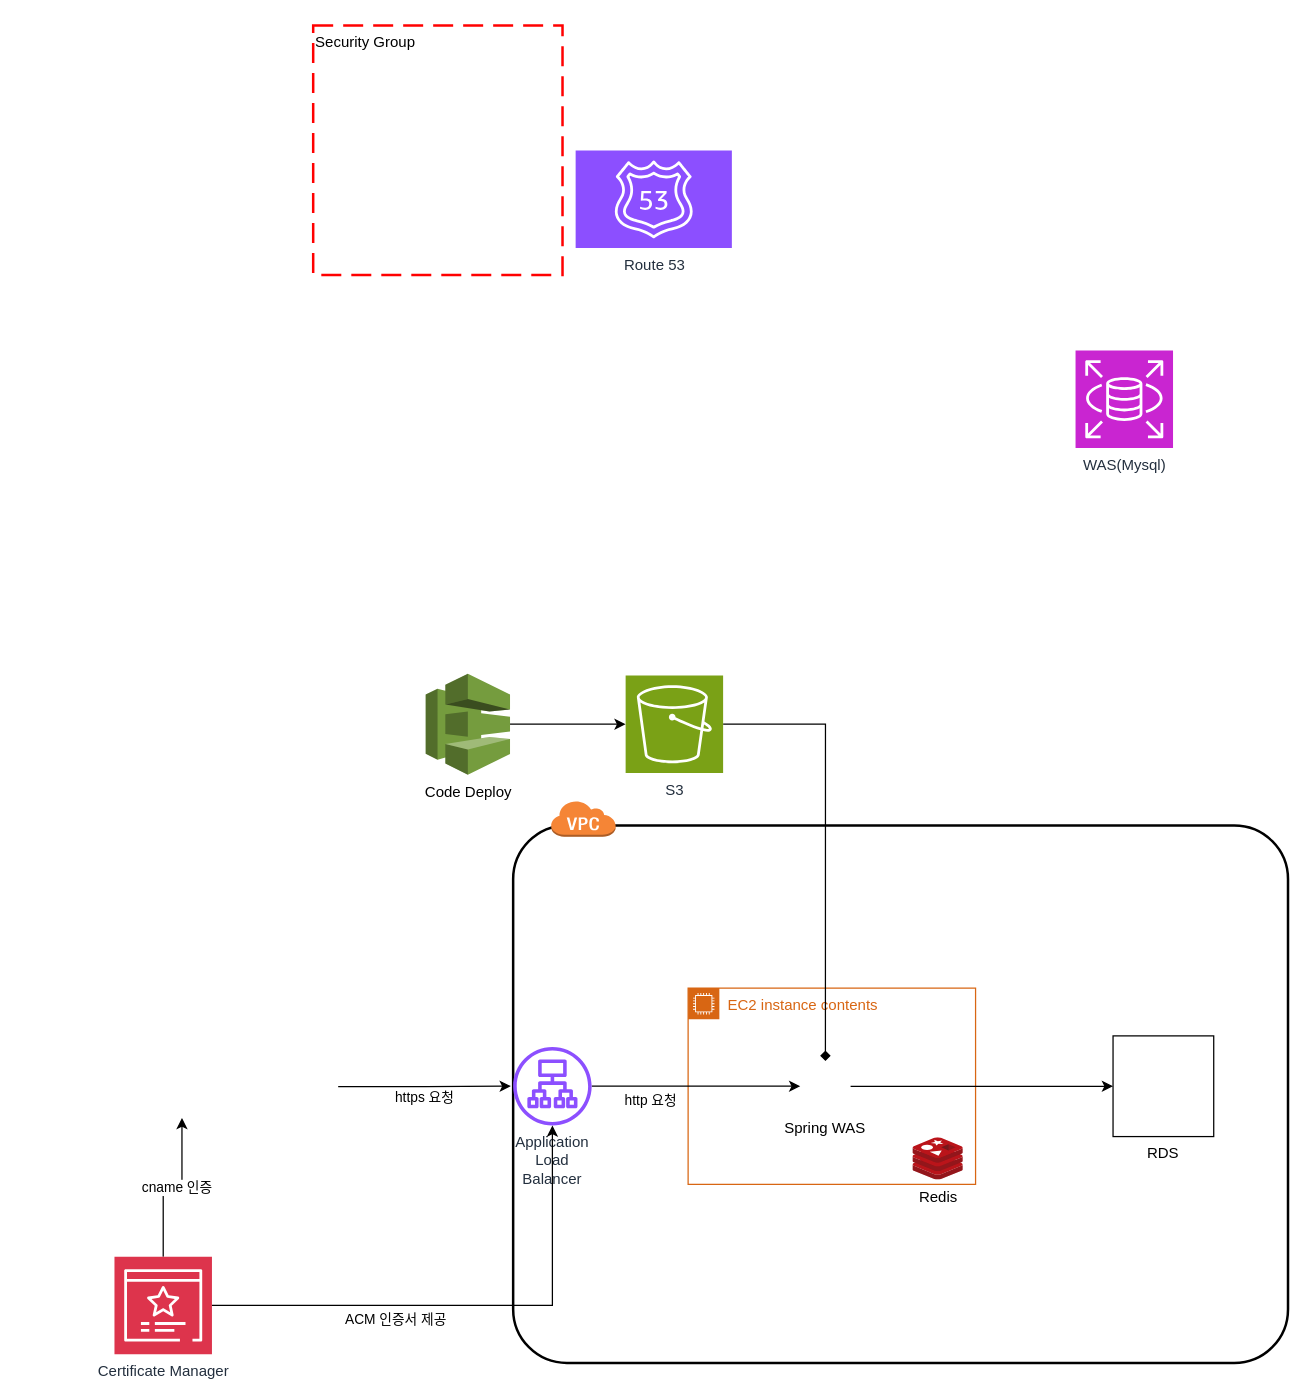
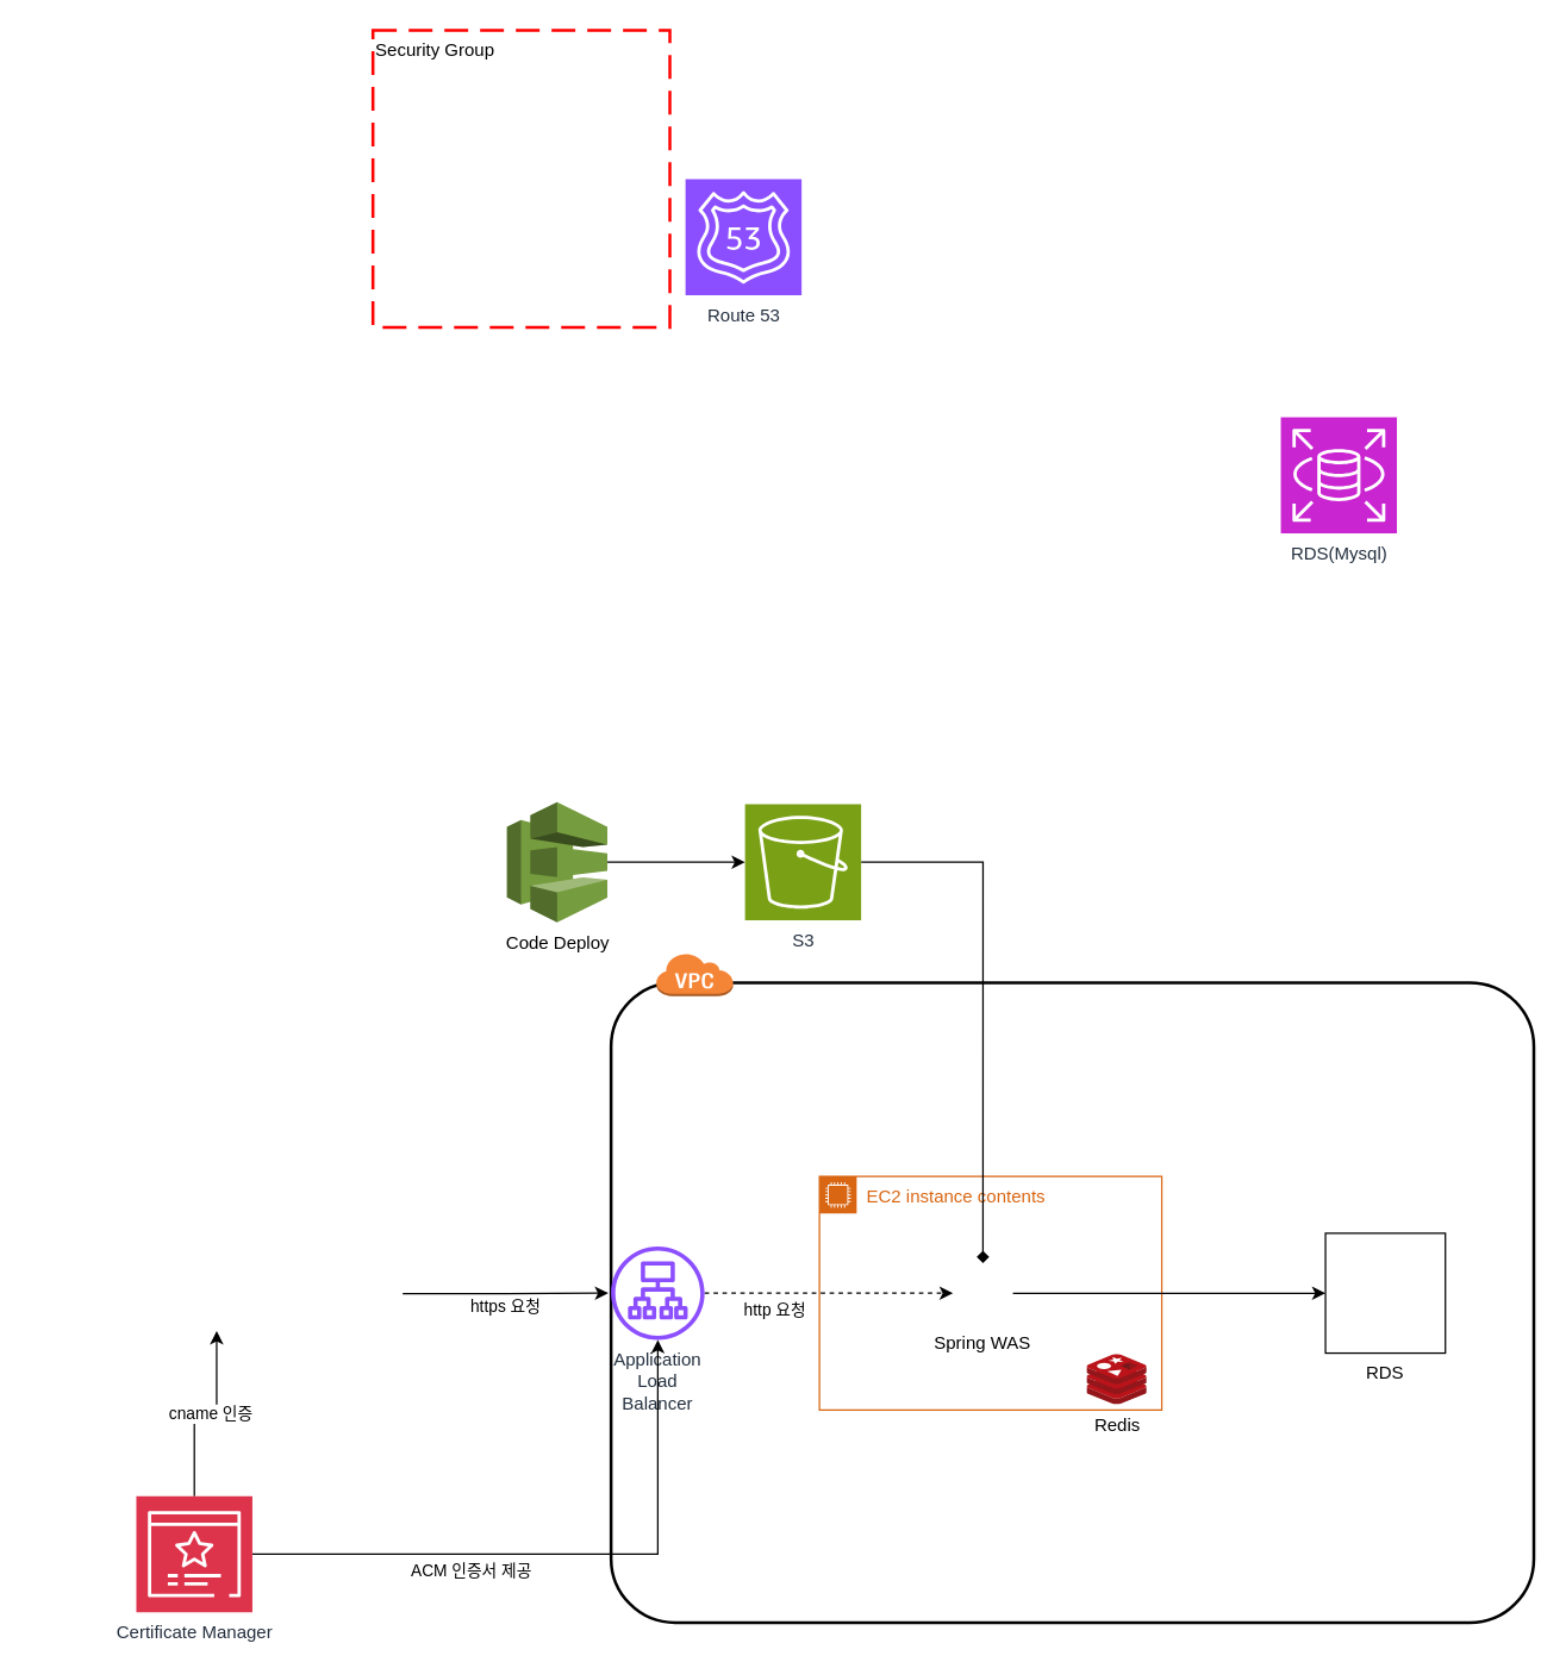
- <mxCell id="13" value="Route 53" style="sketch=0;points=[[0,0,0],[0.25,0,0],[0.5,0,0],[0.75,0,0],[1,0,0],[0,1,0],[0.25,1,0],[0.5,1,0],[0.75,1,0],[1,1,0],[0,0.25,0],[0,0.5,0],[0,0.75,0],[1,0.25,0],[1,0.5,0],[1,0.75,0]];outlineConnect=0;fontColor=#232F3E;fillColor=#8C4FFF;strokeColor=#ffffff;dashed=0;verticalLabelPosition=bottom;verticalAlign=top;align=center;html=1;fontSize=12;fontStyle=0;aspect=fixed;shape=mxgraph.aws4.resourceIcon;resIcon=mxgraph.aws4.route_53;" vertex="1" parent="1"><mxGeometry x="460" y="120" width="125" height="78" as="geometry" /></mxCell>
+ <mxCell id="13" value="Route 53" style="sketch=0;points=[[0,0,0],[0.25,0,0],[0.5,0,0],[0.75,0,0],[1,0,0],[0,1,0],[0.25,1,0],[0.5,1,0],[0.75,1,0],[1,1,0],[0,0.25,0],[0,0.5,0],[0,0.75,0],[1,0.25,0],[1,0.5,0],[1,0.75,0]];outlineConnect=0;fontColor=#232F3E;fillColor=#8C4FFF;strokeColor=#ffffff;dashed=0;verticalLabelPosition=bottom;verticalAlign=top;align=center;html=1;fontSize=12;fontStyle=0;aspect=fixed;shape=mxgraph.aws4.resourceIcon;resIcon=mxgraph.aws4.route_53;" vertex="1" parent="1"><mxGeometry x="460" y="120" width="78" height="78" as="geometry" /></mxCell>
- <mxCell id="12" value="WAS(Mysql)" style="sketch=0;points=[[0,0,0],[0.25,0,0],[0.5,0,0],[0.75,0,0],[1,0,0],[0,1,0],[0.25,1,0],[0.5,1,0],[0.75,1,0],[1,1,0],[0,0.25,0],[0,0.5,0],[0,0.75,0],[1,0.25,0],[1,0.5,0],[1,0.75,0]];outlineConnect=0;fontColor=#232F3E;fillColor=#C925D1;strokeColor=#ffffff;dashed=0;verticalLabelPosition=bottom;verticalAlign=top;align=center;html=1;fontSize=12;fontStyle=0;aspect=fixed;shape=mxgraph.aws4.resourceIcon;resIcon=mxgraph.aws4.rds;" vertex="1" parent="1"><mxGeometry x="860" y="280" width="78" height="78" as="geometry" /></mxCell>
+ <mxCell id="12" value="RDS(Mysql)" style="sketch=0;points=[[0,0,0],[0.25,0,0],[0.5,0,0],[0.75,0,0],[1,0,0],[0,1,0],[0.25,1,0],[0.5,1,0],[0.75,1,0],[1,1,0],[0,0.25,0],[0,0.5,0],[0,0.75,0],[1,0.25,0],[1,0.5,0],[1,0.75,0]];outlineConnect=0;fontColor=#232F3E;fillColor=#C925D1;strokeColor=#ffffff;dashed=0;verticalLabelPosition=bottom;verticalAlign=top;align=center;html=1;fontSize=12;fontStyle=0;aspect=fixed;shape=mxgraph.aws4.resourceIcon;resIcon=mxgraph.aws4.rds;" vertex="1" parent="1"><mxGeometry x="860" y="280" width="78" height="78" as="geometry" /></mxCell>
- <mxCell id="7" value="http 요청" style="edgeStyle=orthogonalEdgeStyle;rounded=0;orthogonalLoop=1;jettySize=auto;html=1;entryX=0;entryY=0.5;entryDx=0;entryDy=0;" edge="1" parent="2" source="8" target="11"><mxGeometry x="-0.435" y="-11" relative="1" as="geometry"><mxPoint as="offset" /></mxGeometry></mxCell>
+ <mxCell id="7" value="http 요청" style="edgeStyle=orthogonalEdgeStyle;rounded=0;orthogonalLoop=1;jettySize=auto;html=1;entryX=0;entryY=0.5;entryDx=0;entryDy=0;dashed=1;" edge="1" parent="2" source="8" target="11"><mxGeometry x="-0.435" y="-11" relative="1" as="geometry"><mxPoint as="offset" /></mxGeometry></mxCell>
